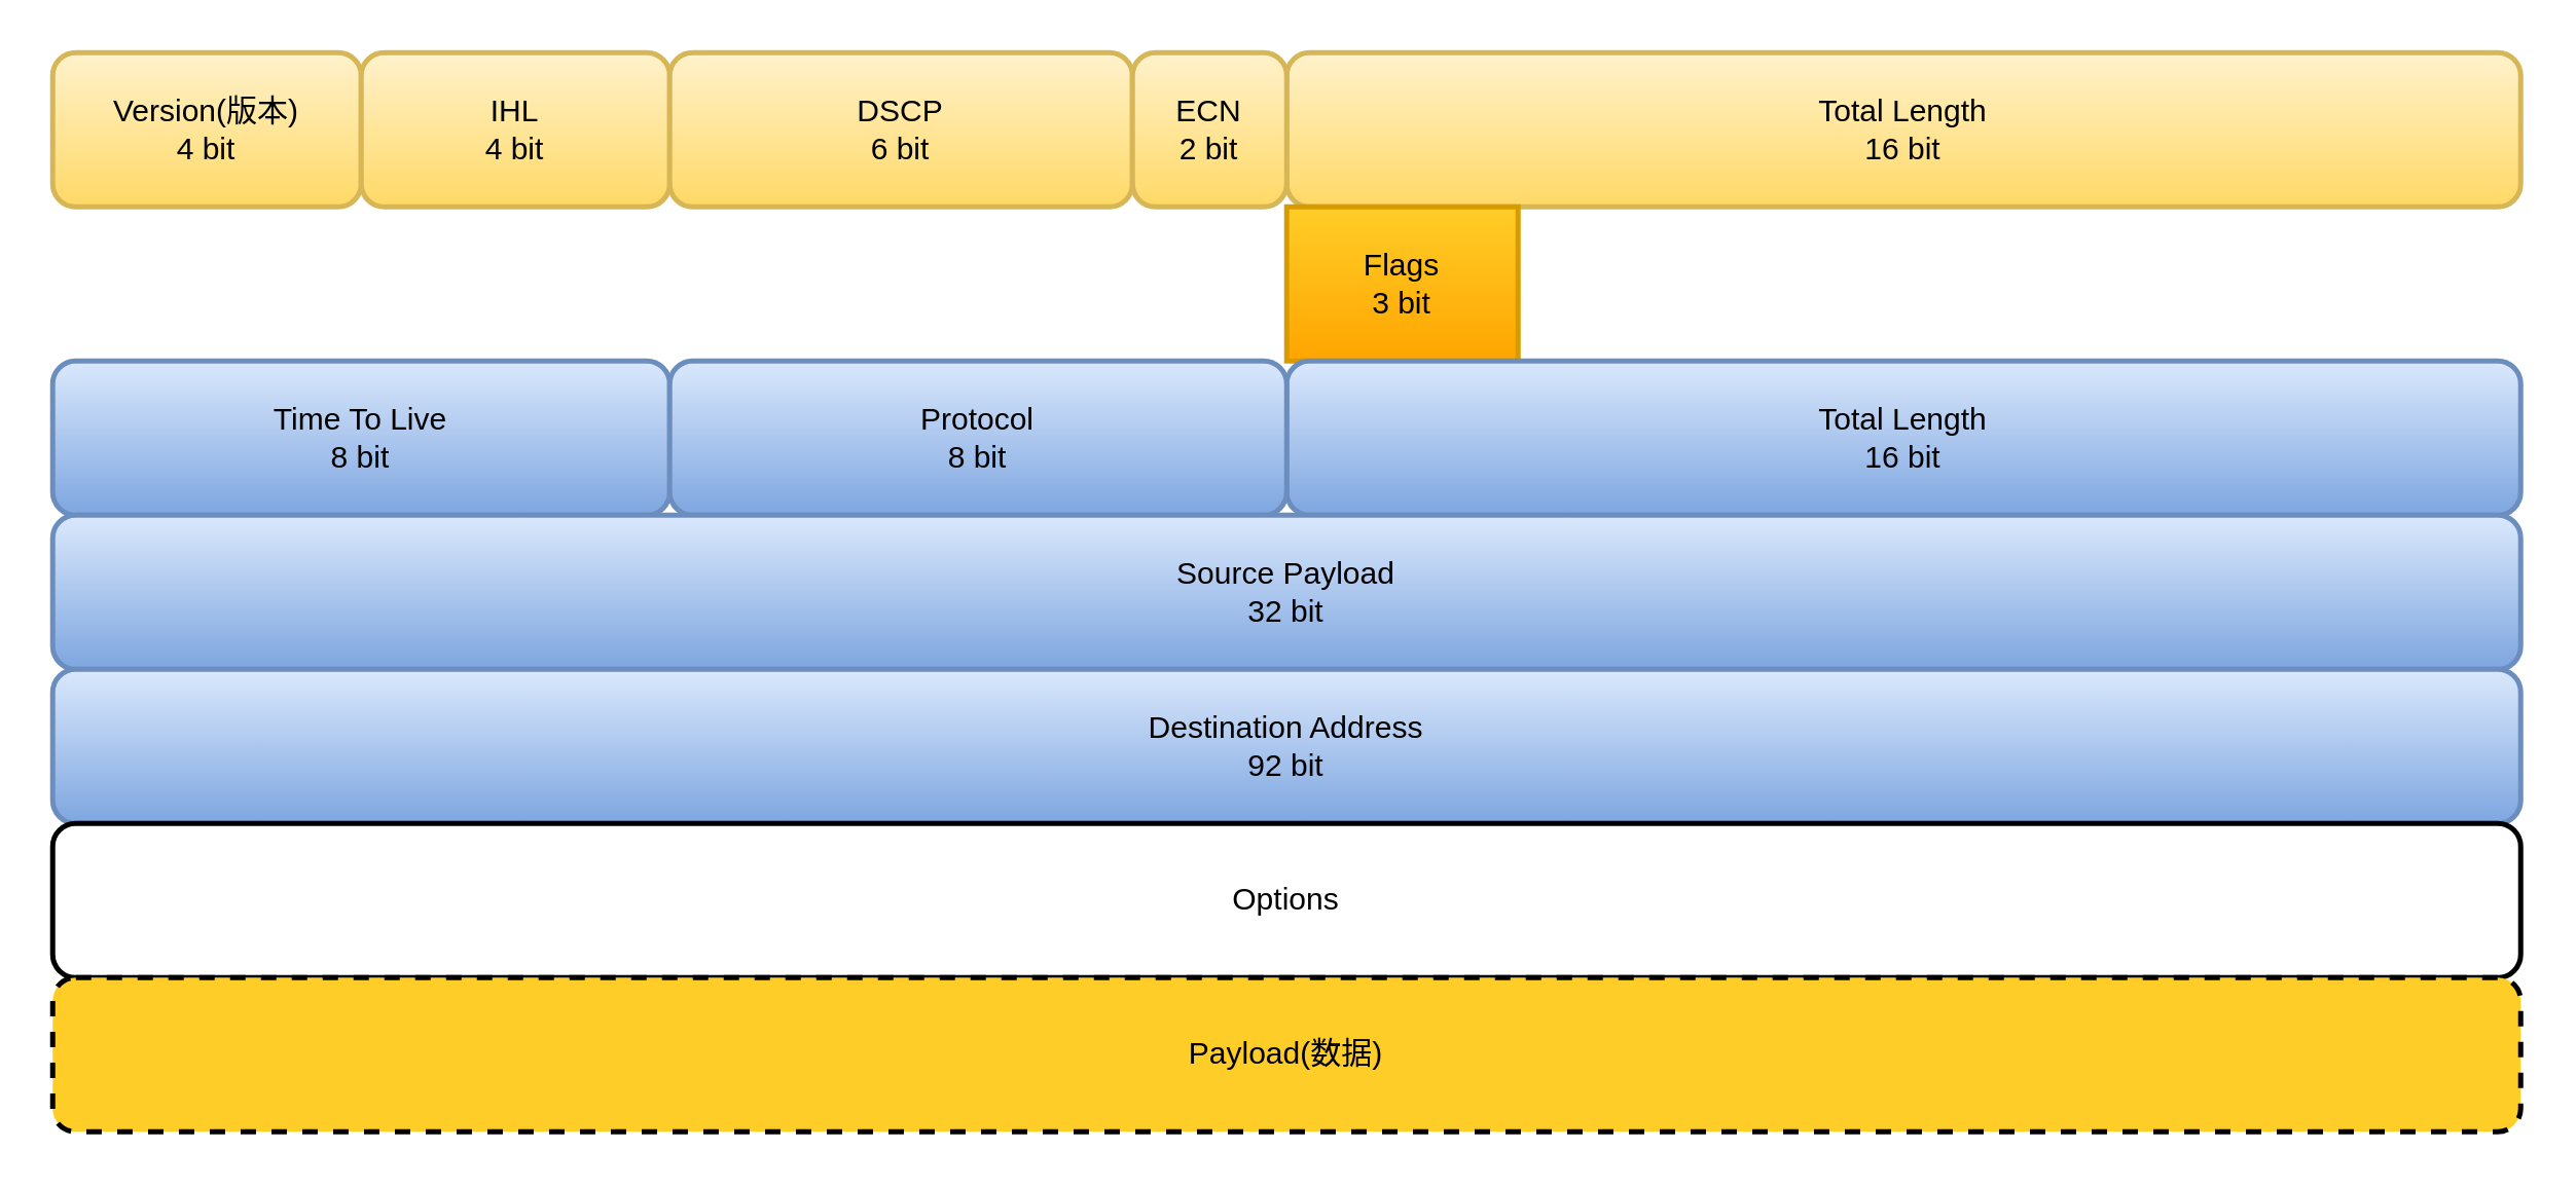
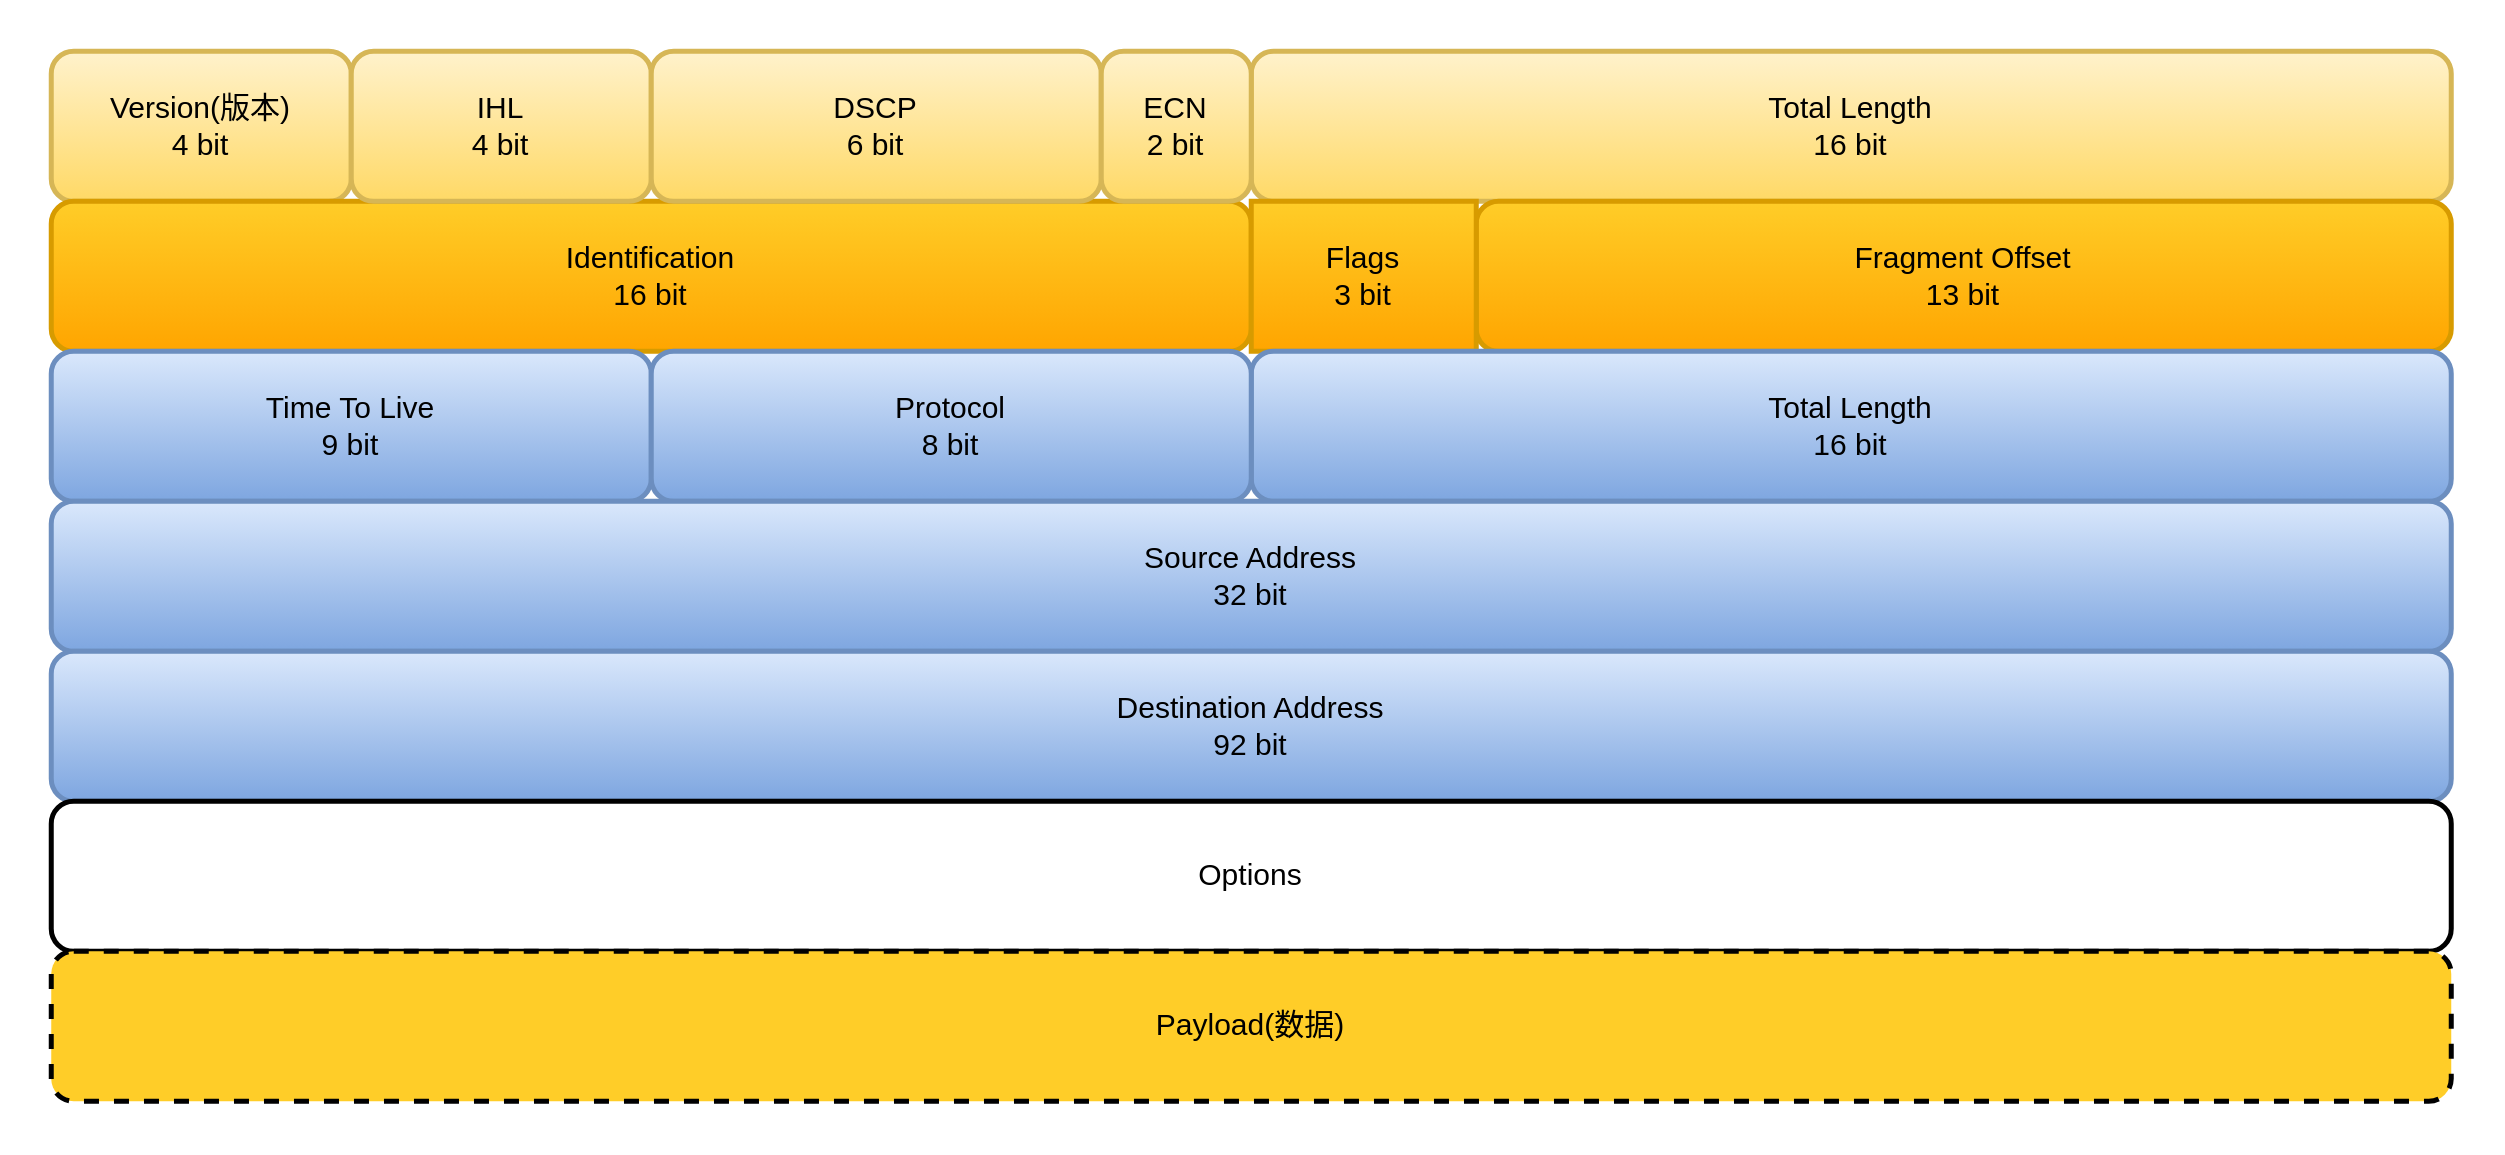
+ <mxCell id="4" value="Identification&lt;div&gt;16 bit&lt;/div&gt;" style="rounded=1;whiteSpace=wrap;html=1;fillColor=#ffcd28;strokeColor=#d79b00;strokeWidth=2;gradientColor=#ffa500;" parent="1" vertex="1"><mxGeometry y="80" width="480" height="60" as="geometry" x="20" /></mxCell>
+ <mxCell id="8" value="&lt;div&gt;Fragment Offset&lt;/div&gt;&lt;div&gt;13 bit&lt;/div&gt;" style="rounded=1;whiteSpace=wrap;html=1;fillColor=#ffcd28;strokeColor=#d79b00;strokeWidth=2;gradientColor=#ffa500;" parent="1" vertex="1"><mxGeometry x="590" y="80" width="390" height="60" as="geometry" /></mxCell>
- <mxCell id="11" value="Time To Live&lt;div&gt;8 bit&lt;/div&gt;" style="rounded=1;whiteSpace=wrap;html=1;fillColor=#dae8fc;strokeColor=#6c8ebf;strokeWidth=2;gradientColor=#7ea6e0;" parent="1" vertex="1"><mxGeometry y="140" width="240" height="60" as="geometry" x="20" /></mxCell>
+ <mxCell id="11" value="Time To Live&lt;div&gt;9 bit&lt;/div&gt;" style="rounded=1;whiteSpace=wrap;html=1;fillColor=#dae8fc;strokeColor=#6c8ebf;strokeWidth=2;gradientColor=#7ea6e0;" parent="1" vertex="1"><mxGeometry y="140" width="240" height="60" as="geometry" x="20" /></mxCell>
- <mxCell id="13" value="Source Payload&lt;div&gt;32 bit&lt;/div&gt;" style="rounded=1;whiteSpace=wrap;html=1;fillColor=#dae8fc;strokeColor=#6c8ebf;strokeWidth=2;gradientColor=#7ea6e0;" parent="1" vertex="1"><mxGeometry y="200" width="960" height="60" as="geometry" x="20" /></mxCell>
+ <mxCell id="13" value="Source Address&lt;div&gt;32 bit&lt;/div&gt;" style="rounded=1;whiteSpace=wrap;html=1;fillColor=#dae8fc;strokeColor=#6c8ebf;strokeWidth=2;gradientColor=#7ea6e0;" parent="1" vertex="1"><mxGeometry y="200" width="960" height="60" as="geometry" x="20" /></mxCell>
